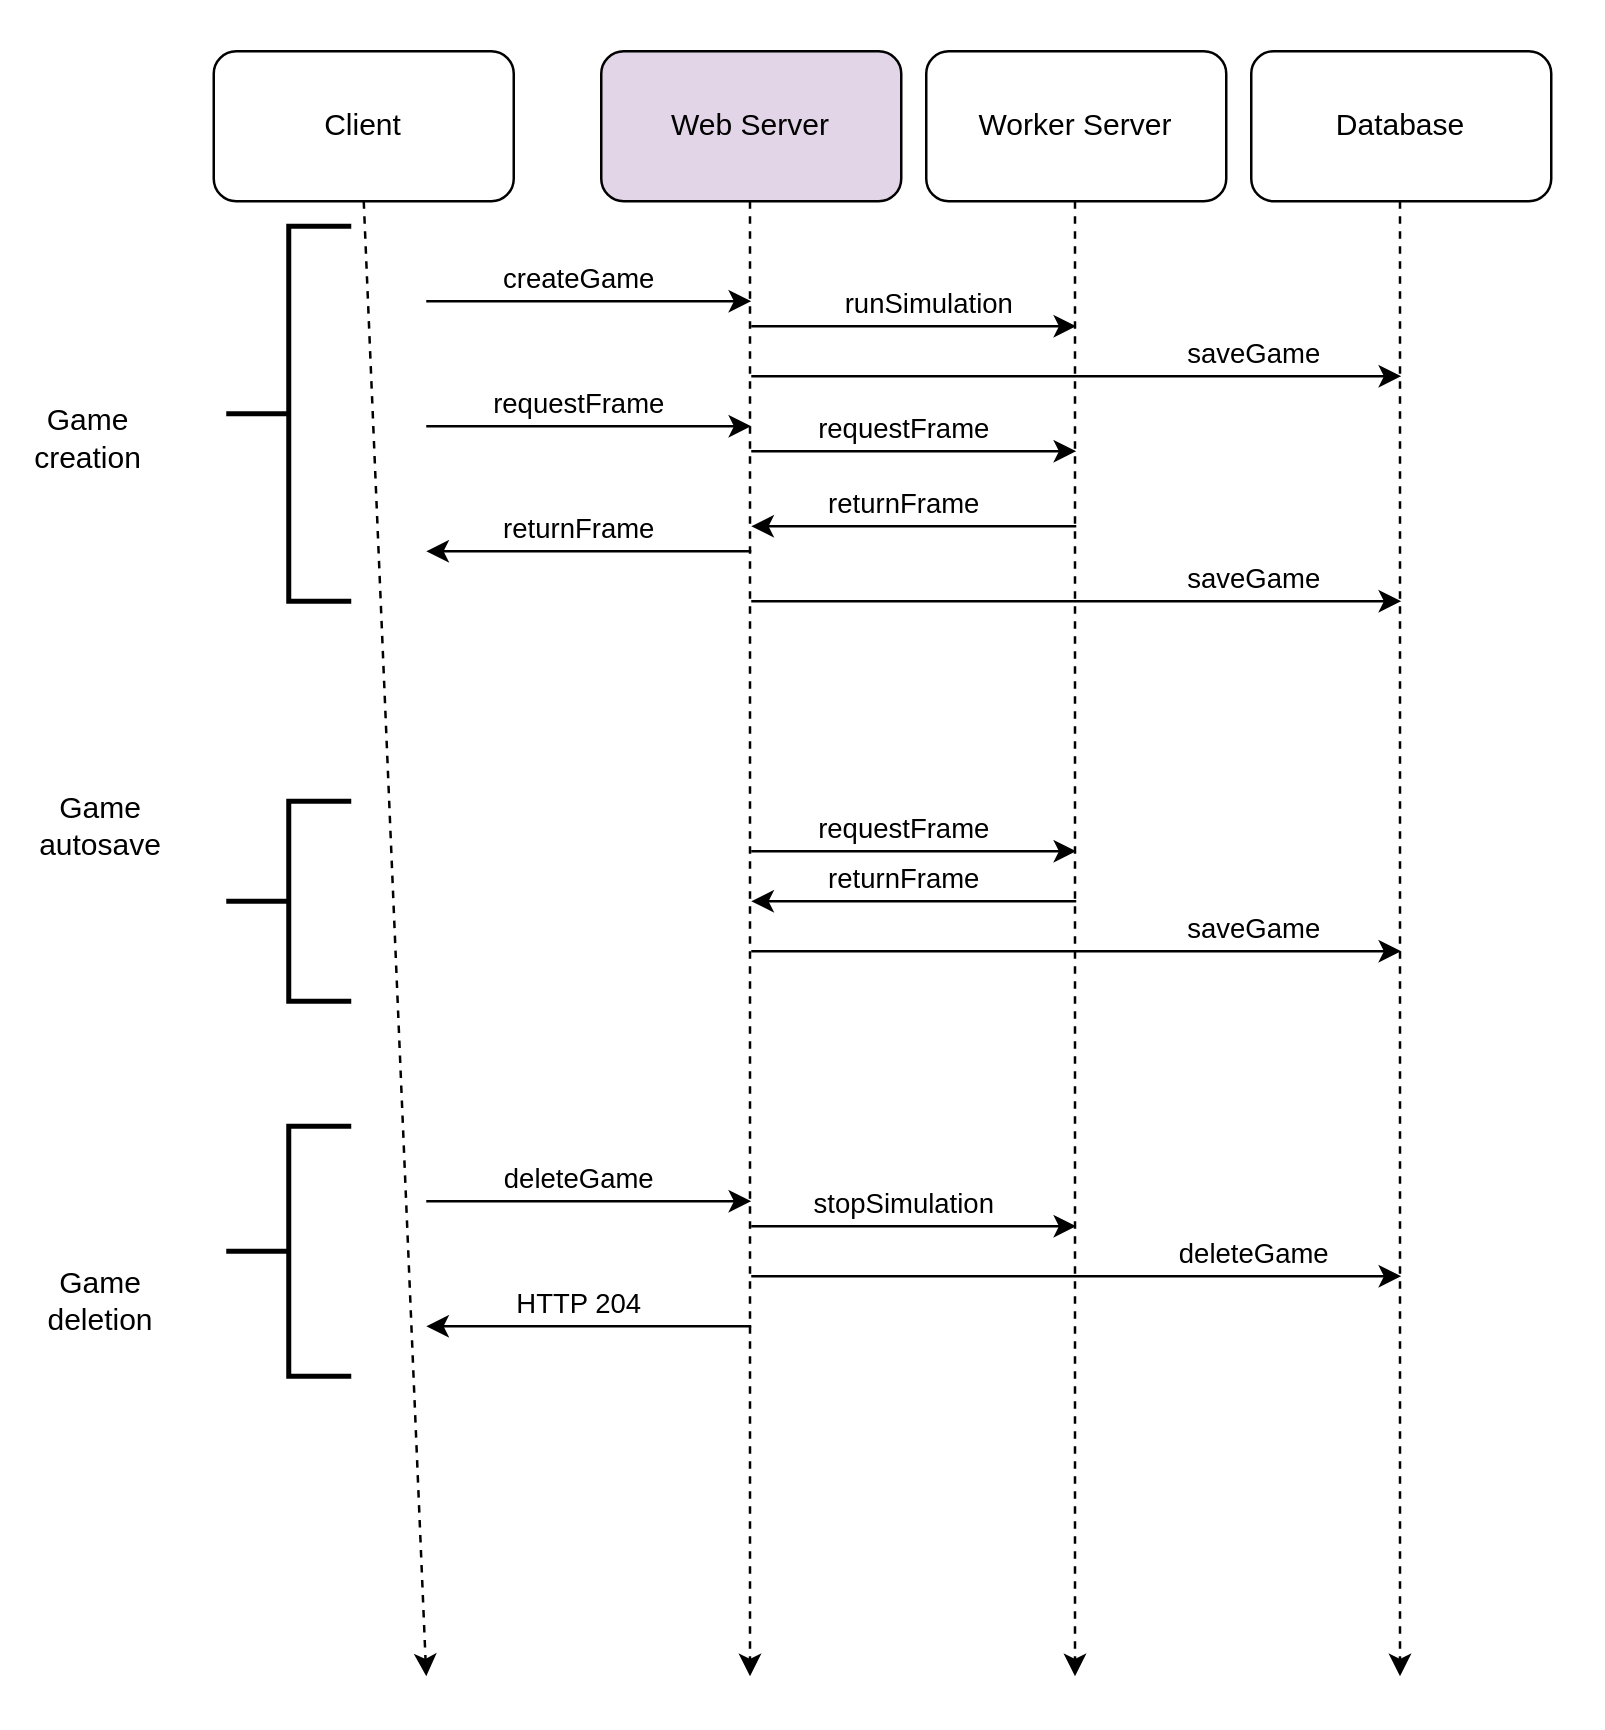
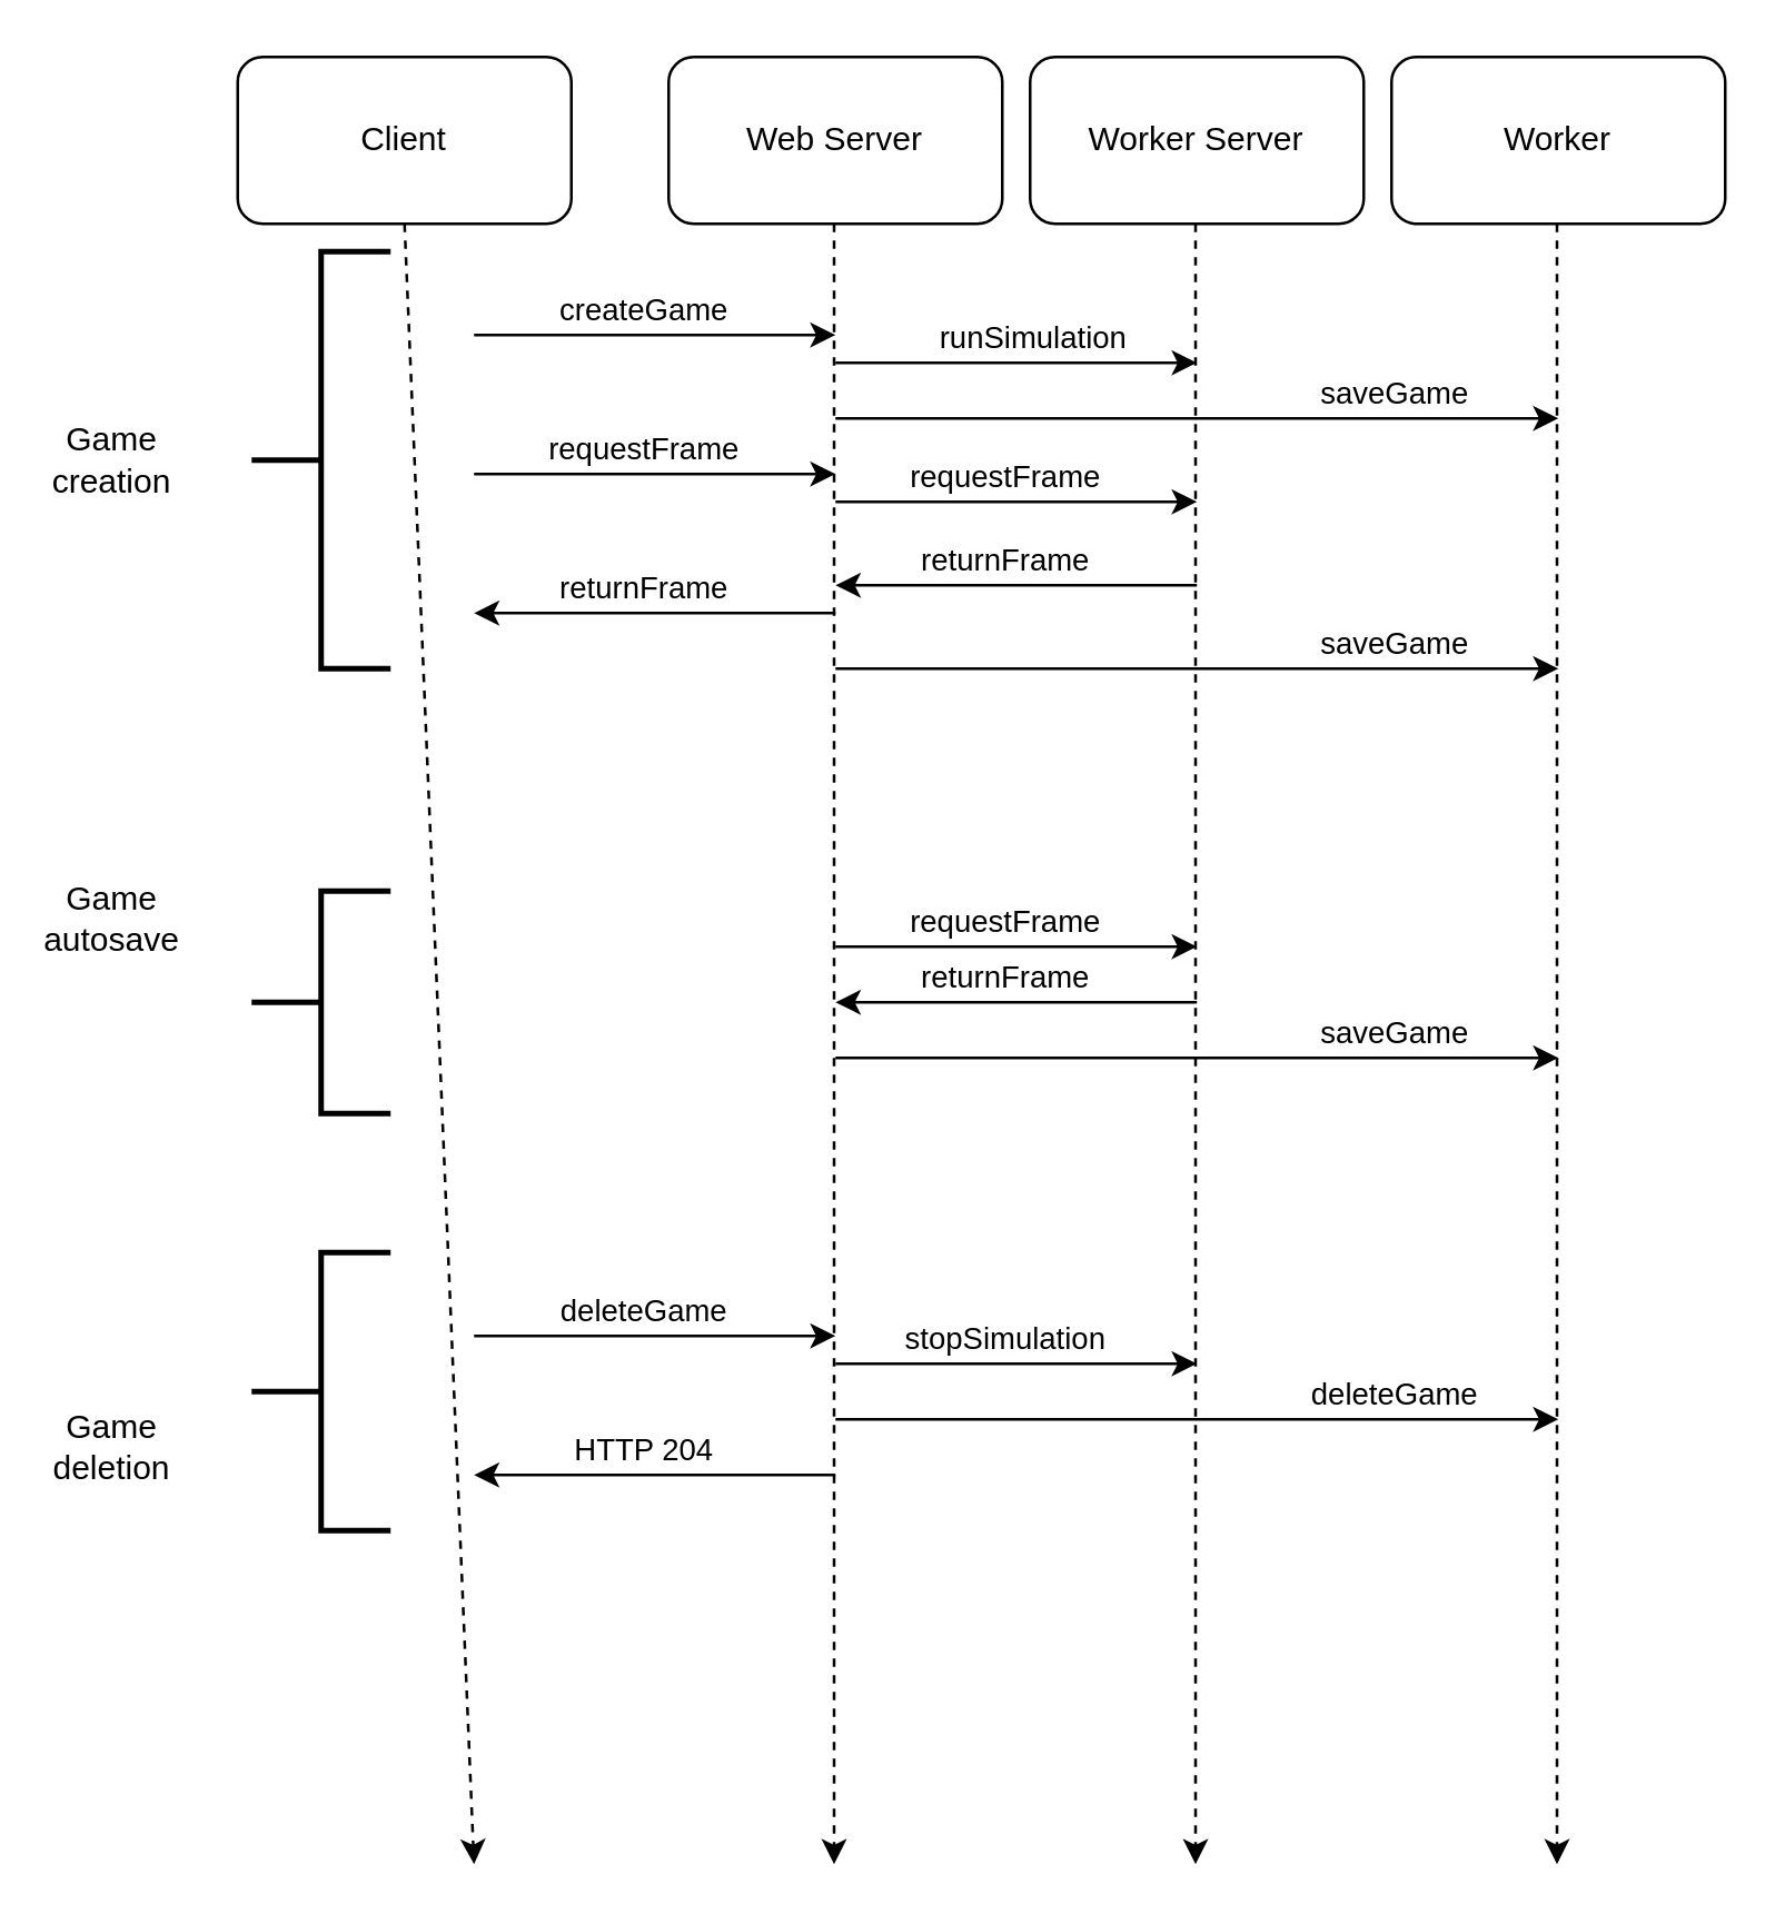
- <mxCell id="3" value="Web Server" style="rounded=1;whiteSpace=wrap;html=1;fillColor=#e1d5e7;" vertex="1" parent="1"><mxGeometry x="240" y="20" width="120" height="60" as="geometry" /></mxCell>
+ <mxCell id="3" value="Web Server" style="rounded=1;whiteSpace=wrap;html=1;" vertex="1" parent="1"><mxGeometry x="240" y="20" width="120" height="60" as="geometry" /></mxCell>
- <mxCell id="5" value="Database" style="rounded=1;whiteSpace=wrap;html=1;" vertex="1" parent="1"><mxGeometry x="500" y="20" width="120" height="60" as="geometry" /></mxCell>
+ <mxCell id="5" value="Worker" style="rounded=1;whiteSpace=wrap;html=1;" vertex="1" parent="1"><mxGeometry x="500" y="20" width="120" height="60" as="geometry" /></mxCell>
- <mxCell id="43" value="Game creation" style="text;html=1;strokeColor=none;fillColor=none;align=center;verticalAlign=middle;whiteSpace=wrap;rounded=0;" vertex="1" parent="1"><mxGeometry x="15" y="165" width="40" height="20" as="geometry" /></mxCell>
+ <mxCell id="43" value="Game creation" style="text;html=1;strokeColor=none;fillColor=none;align=center;verticalAlign=middle;whiteSpace=wrap;rounded=0;" vertex="1" parent="1"><mxGeometry x="20" y="155" width="40" height="20" as="geometry" /></mxCell>
